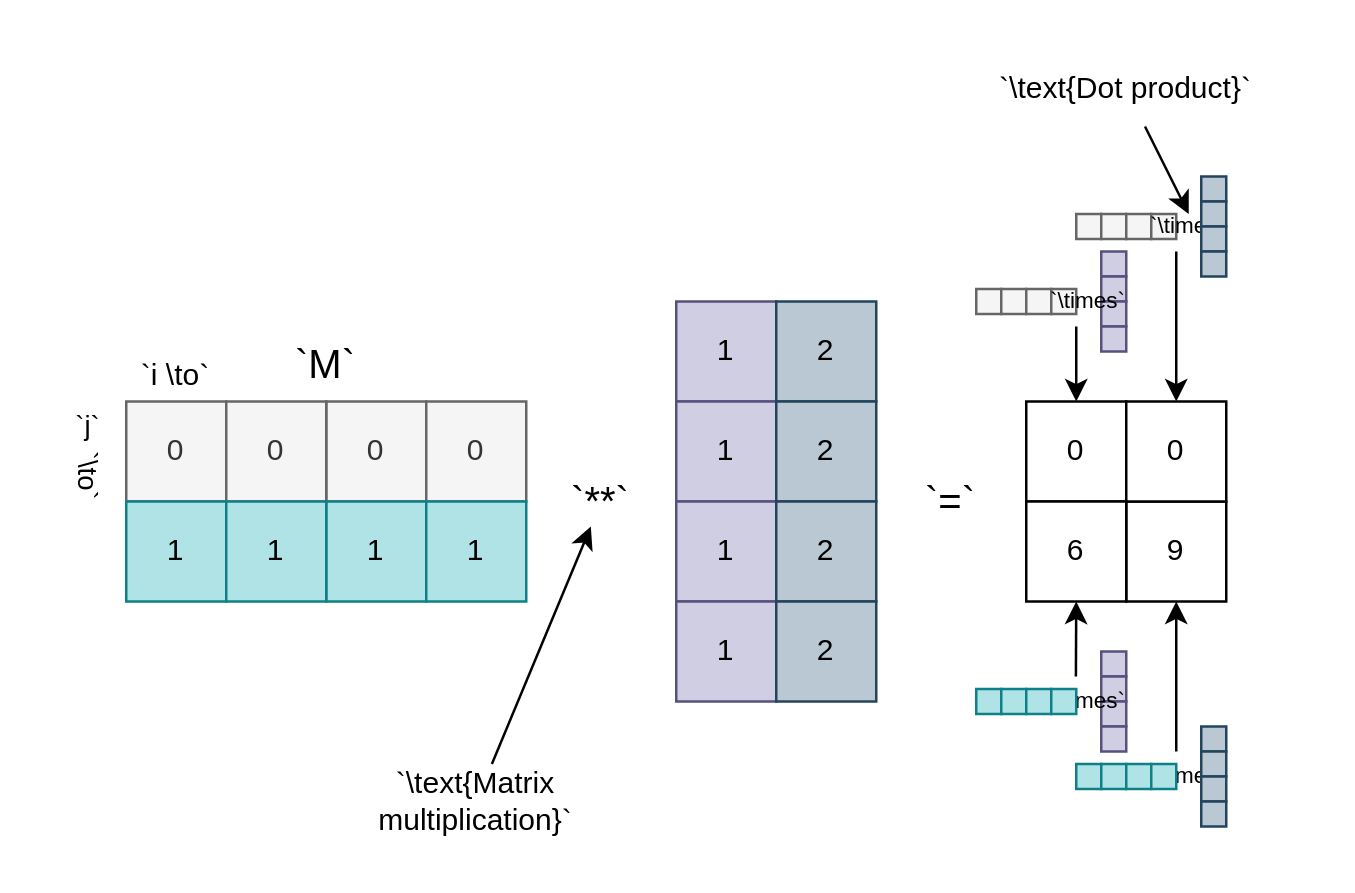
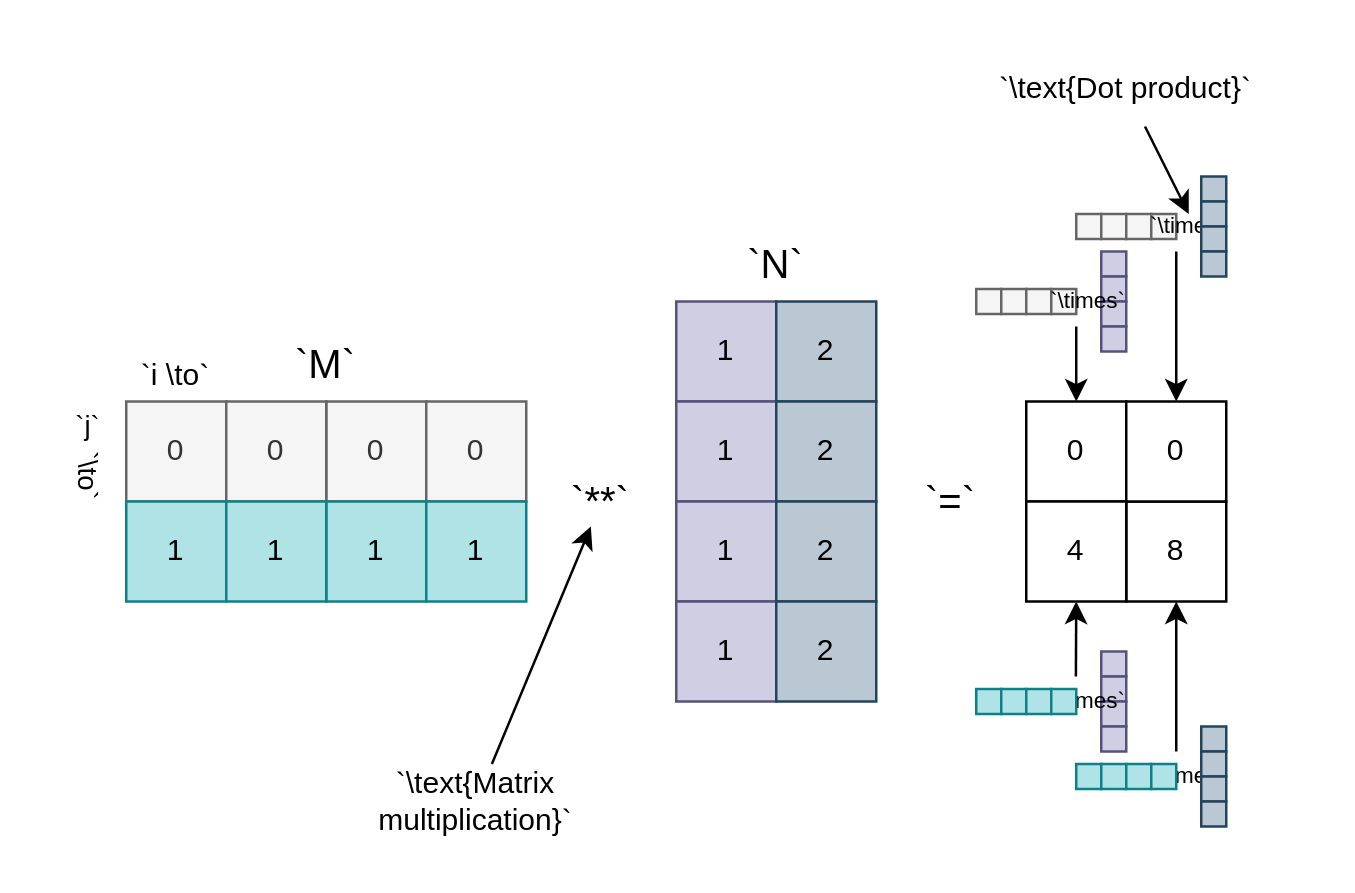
+ <mxCell id="29" value="`N`" style="text;html=1;strokeColor=none;fillColor=none;align=center;verticalAlign=middle;whiteSpace=wrap;rounded=0;fontSize=16;" parent="1" vertex="1"><mxGeometry x="270" y="90" width="80" height="30" as="geometry" /></mxCell>
- <mxCell id="27" value="6" style="rounded=0;whiteSpace=wrap;html=1;" parent="1" vertex="1"><mxGeometry x="410" y="200" width="40" height="40" as="geometry" /></mxCell>
+ <mxCell id="27" value="4" style="rounded=0;whiteSpace=wrap;html=1;" parent="1" vertex="1"><mxGeometry x="410" y="200" width="40" height="40" as="geometry" /></mxCell>
- <mxCell id="23" value="9" style="rounded=0;whiteSpace=wrap;html=1;" parent="1" vertex="1"><mxGeometry x="450" y="200" width="40" height="40" as="geometry" /></mxCell>
+ <mxCell id="23" value="8" style="rounded=0;whiteSpace=wrap;html=1;" parent="1" vertex="1"><mxGeometry x="450" y="200" width="40" height="40" as="geometry" /></mxCell>
